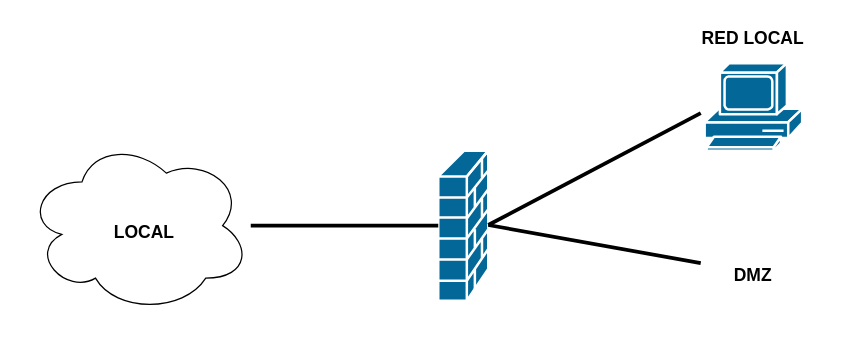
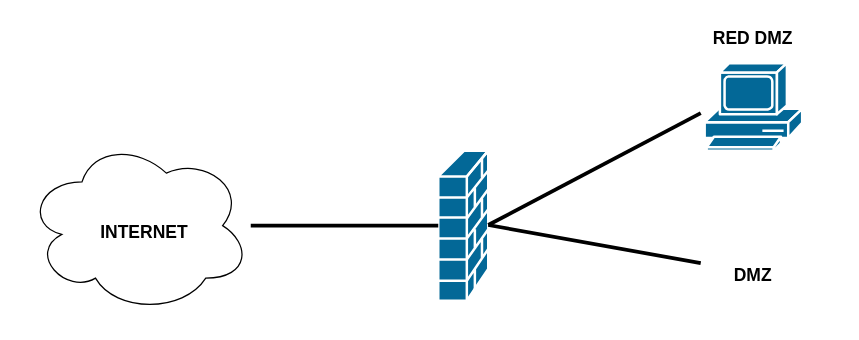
- <mxCell id="3" value="RED LOCAL" style="text;html=1;strokeColor=none;fillColor=none;align=center;verticalAlign=middle;whiteSpace=wrap;rounded=0;shadow=0;glass=0;sketch=0;fontSize=14;fontStyle=1" parent="1" vertex="1"><mxGeometry x="540" y="20" width="124.25" height="20" as="geometry" /></mxCell>
+ <mxCell id="3" value="RED DMZ" style="text;html=1;strokeColor=none;fillColor=none;align=center;verticalAlign=middle;whiteSpace=wrap;rounded=0;shadow=0;glass=0;sketch=0;fontSize=14;fontStyle=1" parent="1" vertex="1"><mxGeometry x="540" y="20" width="124.25" height="20" as="geometry" /></mxCell>
- <mxCell id="6" value="LOCAL" style="text;html=1;strokeColor=none;fillColor=none;align=center;verticalAlign=middle;whiteSpace=wrap;rounded=0;shadow=0;glass=0;sketch=0;fontSize=14;fontStyle=1" vertex="1" parent="1"><mxGeometry x="60" y="175" width="110" height="20" as="geometry" /></mxCell>
+ <mxCell id="6" value="INTERNET" style="text;html=1;strokeColor=none;fillColor=none;align=center;verticalAlign=middle;whiteSpace=wrap;rounded=0;shadow=0;glass=0;sketch=0;fontSize=14;fontStyle=1" vertex="1" parent="1"><mxGeometry x="60" y="175" width="110" height="20" as="geometry" /></mxCell>
